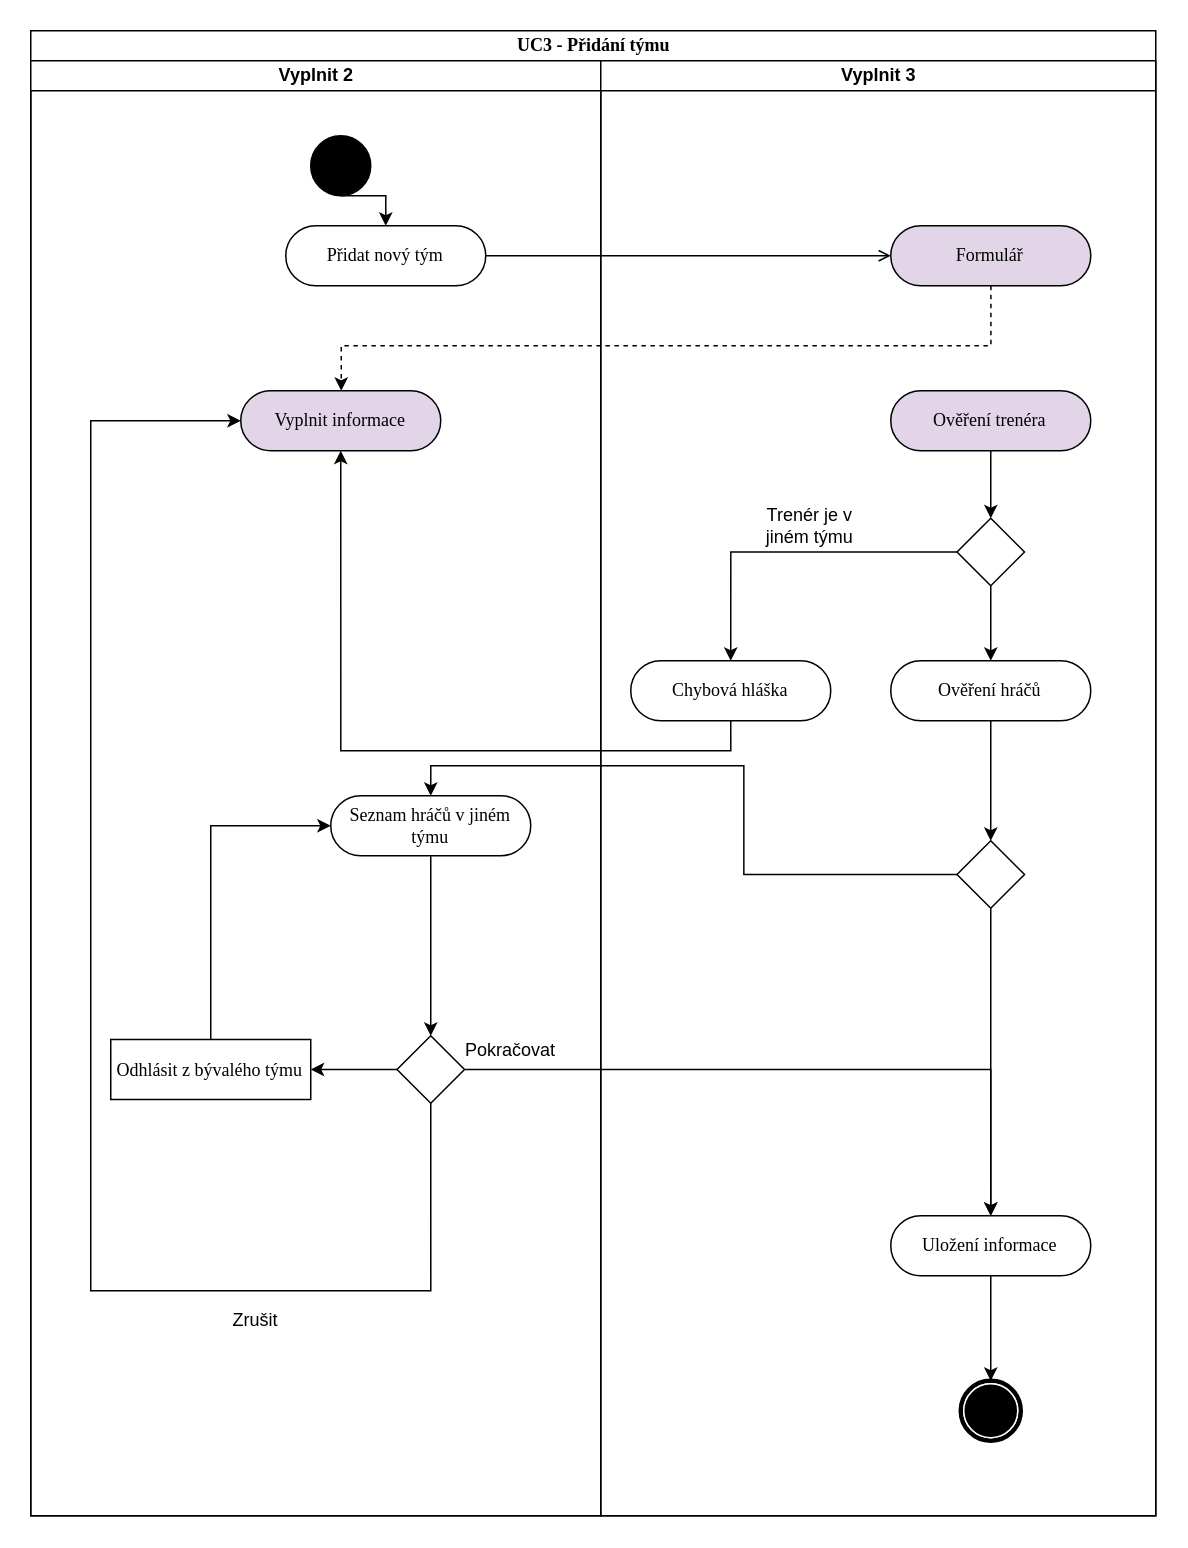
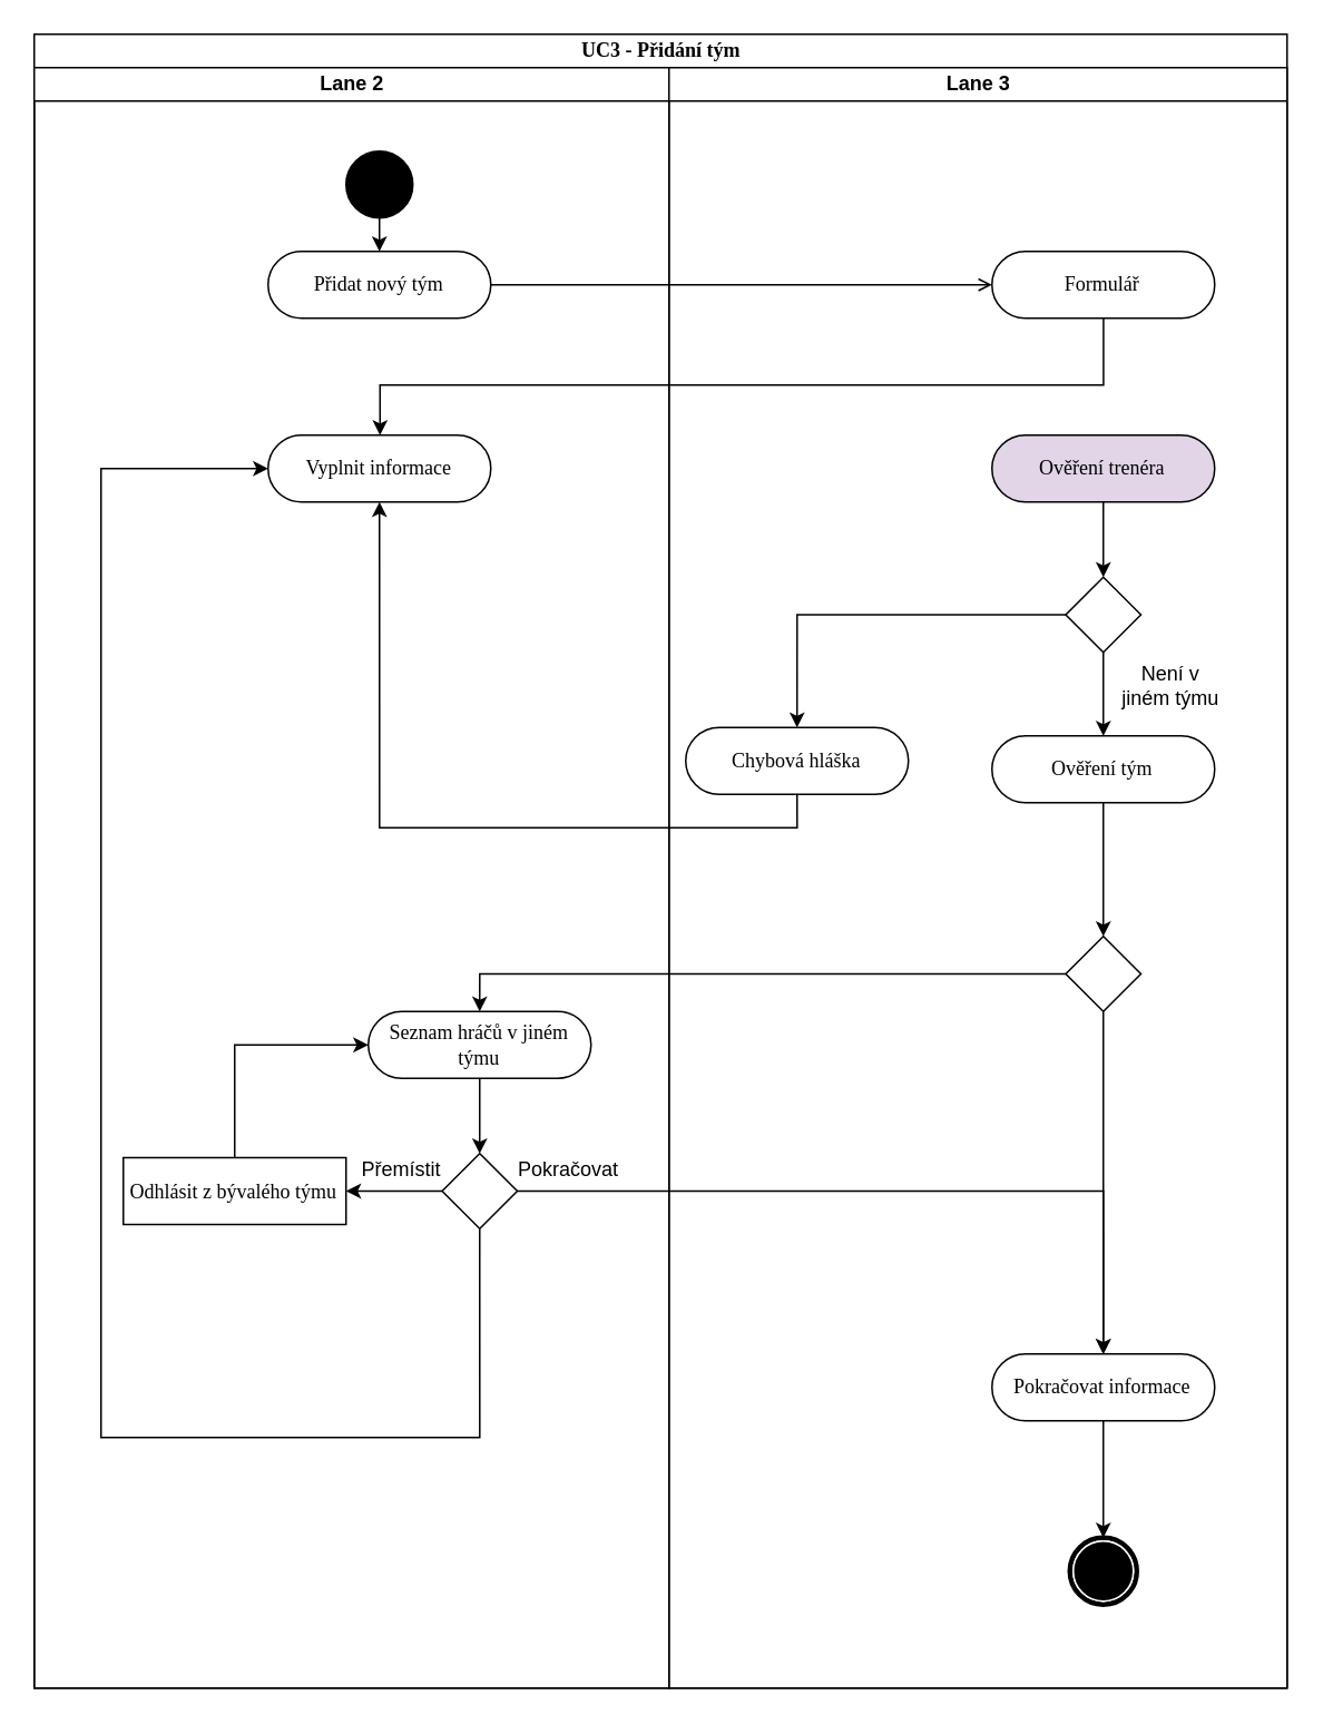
- <mxCell id="2" value="UC3 - Přidání týmu" style="swimlane;html=1;childLayout=stackLayout;startSize=20;rounded=0;shadow=0;comic=0;labelBackgroundColor=none;strokeWidth=1;fontFamily=Verdana;fontSize=12;align=center;" parent="1" vertex="1"><mxGeometry x="20" y="20" width="750" height="990" as="geometry" /></mxCell>
+ <mxCell id="2" value="UC3 - Přidání tým" style="swimlane;html=1;childLayout=stackLayout;startSize=20;rounded=0;shadow=0;comic=0;labelBackgroundColor=none;strokeWidth=1;fontFamily=Verdana;fontSize=12;align=center;" parent="1" vertex="1"><mxGeometry x="20" y="20" width="750" height="990" as="geometry" /></mxCell>
- <mxCell id="5" value="Vyplnit 2" style="swimlane;html=1;startSize=20;" parent="2" vertex="1"><mxGeometry y="20" width="380" height="970" as="geometry" /></mxCell>
+ <mxCell id="5" value="Lane 2" style="swimlane;html=1;startSize=20;" parent="2" vertex="1"><mxGeometry y="20" width="380" height="970" as="geometry" /></mxCell>
- <mxCell id="21" value="Vyplnit 3" style="swimlane;html=1;startSize=20;" parent="2" vertex="1"><mxGeometry x="380" y="20" width="370" height="970" as="geometry" /></mxCell>
+ <mxCell id="21" value="Lane 3" style="swimlane;html=1;startSize=20;" parent="2" vertex="1"><mxGeometry x="380" y="20" width="370" height="970" as="geometry" /></mxCell>
- <mxCell id="8" value="Přidat nový tým" style="rounded=1;whiteSpace=wrap;html=1;shadow=0;comic=0;labelBackgroundColor=none;strokeWidth=1;fontFamily=Verdana;fontSize=12;align=center;arcSize=50;" parent="5" vertex="1"><mxGeometry x="170" y="110" width="133.33" height="40" as="geometry" /></mxCell>
+ <mxCell id="8" value="Přidat nový tým" style="rounded=1;whiteSpace=wrap;html=1;shadow=0;comic=0;labelBackgroundColor=none;strokeWidth=1;fontFamily=Verdana;fontSize=12;align=center;arcSize=50;" parent="5" vertex="1"><mxGeometry x="140" y="110" width="133.33" height="40" as="geometry" /></mxCell>
- <mxCell id="23" value="Formulář" style="rounded=1;whiteSpace=wrap;html=1;shadow=0;comic=0;labelBackgroundColor=none;strokeWidth=1;fontFamily=Verdana;fontSize=12;align=center;arcSize=50;fillColor=#e1d5e7;" parent="21" vertex="1"><mxGeometry x="193.35" y="110" width="133.33" height="40" as="geometry" /></mxCell>
+ <mxCell id="23" value="Formulář" style="rounded=1;whiteSpace=wrap;html=1;shadow=0;comic=0;labelBackgroundColor=none;strokeWidth=1;fontFamily=Verdana;fontSize=12;align=center;arcSize=50;" parent="21" vertex="1"><mxGeometry x="193.35" y="110" width="133.33" height="40" as="geometry" /></mxCell>
- <mxCell id="3" value="" style="edgeStyle=orthogonalEdgeStyle;rounded=0;orthogonalLoop=1;jettySize=auto;html=1;dashed=1;" parent="2" source="23" target="7" edge="1"><mxGeometry relative="1" as="geometry"><Array as="points"><mxPoint x="640" y="210" /><mxPoint x="207" y="210" /></Array></mxGeometry></mxCell>
+ <mxCell id="3" value="" style="edgeStyle=orthogonalEdgeStyle;rounded=0;orthogonalLoop=1;jettySize=auto;html=1;" parent="2" source="23" target="7" edge="1"><mxGeometry relative="1" as="geometry"><Array as="points"><mxPoint x="640" y="210" /><mxPoint x="207" y="210" /></Array></mxGeometry></mxCell>
- <mxCell id="7" value="Vyplnit informace" style="rounded=1;whiteSpace=wrap;html=1;shadow=0;comic=0;labelBackgroundColor=none;strokeWidth=1;fontFamily=Verdana;fontSize=12;align=center;arcSize=50;fillColor=#e1d5e7;" parent="5" vertex="1"><mxGeometry x="140" y="220" width="133.33" height="40" as="geometry" /></mxCell>
+ <mxCell id="7" value="Vyplnit informace" style="rounded=1;whiteSpace=wrap;html=1;shadow=0;comic=0;labelBackgroundColor=none;strokeWidth=1;fontFamily=Verdana;fontSize=12;align=center;arcSize=50;" parent="5" vertex="1"><mxGeometry x="140" y="220" width="133.33" height="40" as="geometry" /></mxCell>
- <mxCell id="37" value="Trenér je v jiném týmu" style="text;html=1;strokeColor=none;fillColor=none;align=center;verticalAlign=middle;whiteSpace=wrap;rounded=0;" parent="21" vertex="1"><mxGeometry x="101.66" y="300" width="75" height="20" as="geometry" /></mxCell>
+ <mxCell id="31" value="Není v jiném týmu" style="text;html=1;strokeColor=none;fillColor=none;align=center;verticalAlign=middle;whiteSpace=wrap;rounded=0;" parent="21" vertex="1"><mxGeometry x="268.33" y="360" width="65" height="20" as="geometry" /></mxCell>
- <mxCell id="36" value="Chybová hláška" style="rounded=1;whiteSpace=wrap;html=1;shadow=0;comic=0;labelBackgroundColor=none;strokeWidth=1;fontFamily=Verdana;fontSize=12;align=center;arcSize=50;" parent="21" vertex="1"><mxGeometry x="20" y="400" width="133.33" height="40" as="geometry" /></mxCell>
+ <mxCell id="36" value="Chybová hláška" style="rounded=1;whiteSpace=wrap;html=1;shadow=0;comic=0;labelBackgroundColor=none;strokeWidth=1;fontFamily=Verdana;fontSize=12;align=center;arcSize=50;" parent="21" vertex="1"><mxGeometry x="10" y="395" width="133.33" height="40" as="geometry" /></mxCell>
- <mxCell id="33" value="Ověření hráčů" style="rounded=1;whiteSpace=wrap;html=1;shadow=0;comic=0;labelBackgroundColor=none;strokeWidth=1;fontFamily=Verdana;fontSize=12;align=center;arcSize=50;" parent="21" vertex="1"><mxGeometry x="193.34" y="400" width="133.33" height="40" as="geometry" /></mxCell>
+ <mxCell id="33" value="Ověření tým" style="rounded=1;whiteSpace=wrap;html=1;shadow=0;comic=0;labelBackgroundColor=none;strokeWidth=1;fontFamily=Verdana;fontSize=12;align=center;arcSize=50;" parent="21" vertex="1"><mxGeometry x="193.34" y="400" width="133.33" height="40" as="geometry" /></mxCell>
- <mxCell id="10" value="Seznam hráčů v jiném týmu" style="rounded=1;whiteSpace=wrap;html=1;shadow=0;comic=0;labelBackgroundColor=none;strokeWidth=1;fontFamily=Verdana;fontSize=12;align=center;arcSize=50;" parent="5" vertex="1"><mxGeometry x="200.0" y="490" width="133.33" height="40" as="geometry" /></mxCell>
+ <mxCell id="10" value="Seznam hráčů v jiném týmu" style="rounded=1;whiteSpace=wrap;html=1;shadow=0;comic=0;labelBackgroundColor=none;strokeWidth=1;fontFamily=Verdana;fontSize=12;align=center;arcSize=50;" parent="5" vertex="1"><mxGeometry x="200.0" y="565" width="133.33" height="40" as="geometry" /></mxCell>
+ <mxCell id="16" value="Přemístit" style="text;html=1;strokeColor=none;fillColor=none;align=center;verticalAlign=middle;whiteSpace=wrap;rounded=0;" parent="5" vertex="1"><mxGeometry x="200" y="650" width="40" height="20" as="geometry" /></mxCell>
- <mxCell id="30" value="Uložení informace" style="rounded=1;whiteSpace=wrap;html=1;shadow=0;comic=0;labelBackgroundColor=none;strokeWidth=1;fontFamily=Verdana;fontSize=12;align=center;arcSize=50;" parent="21" vertex="1"><mxGeometry x="193.35" y="770" width="133.33" height="40" as="geometry" /></mxCell>
+ <mxCell id="30" value="Pokračovat informace" style="rounded=1;whiteSpace=wrap;html=1;shadow=0;comic=0;labelBackgroundColor=none;strokeWidth=1;fontFamily=Verdana;fontSize=12;align=center;arcSize=50;" parent="21" vertex="1"><mxGeometry x="193.35" y="770" width="133.33" height="40" as="geometry" /></mxCell>
- <mxCell id="19" value="Zrušit" style="text;html=1;strokeColor=none;fillColor=none;align=center;verticalAlign=middle;whiteSpace=wrap;rounded=0;" vertex="1" parent="5"><mxGeometry x="130" y="830" width="40" height="20" as="geometry" /></mxCell>
